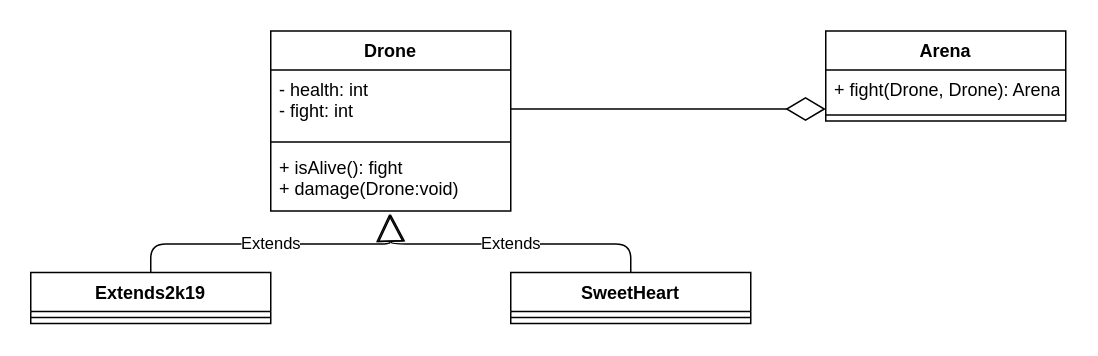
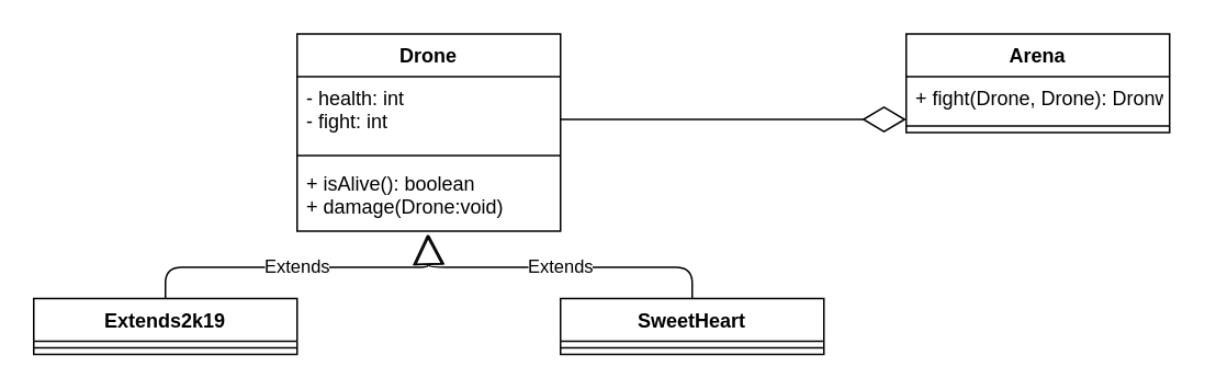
- <mxCell id="13" value="+ fight(Drone, Drone): Arena" style="text;strokeColor=none;fillColor=none;align=left;verticalAlign=top;spacingLeft=4;spacingRight=4;overflow=hidden;rotatable=0;points=[[0,0.5],[1,0.5]];portConstraint=eastwest;" vertex="1" parent="12"><mxGeometry y="26" width="160" height="26" as="geometry" /></mxCell>
+ <mxCell id="13" value="+ fight(Drone, Drone): Dronw" style="text;strokeColor=none;fillColor=none;align=left;verticalAlign=top;spacingLeft=4;spacingRight=4;overflow=hidden;rotatable=0;points=[[0,0.5],[1,0.5]];portConstraint=eastwest;" vertex="1" parent="12"><mxGeometry y="26" width="160" height="26" as="geometry" /></mxCell>
- <mxCell id="5" value="+ isAlive(): fight&#10;+ damage(Drone:void)&#10;" style="text;strokeColor=none;fillColor=none;align=left;verticalAlign=top;spacingLeft=4;spacingRight=4;overflow=hidden;rotatable=0;points=[[0,0.5],[1,0.5]];portConstraint=eastwest;" vertex="1" parent="2"><mxGeometry y="78" width="160" height="42" as="geometry" /></mxCell>
+ <mxCell id="5" value="+ isAlive(): boolean&#10;+ damage(Drone:void)&#10;" style="text;strokeColor=none;fillColor=none;align=left;verticalAlign=top;spacingLeft=4;spacingRight=4;overflow=hidden;rotatable=0;points=[[0,0.5],[1,0.5]];portConstraint=eastwest;" vertex="1" parent="2"><mxGeometry y="78" width="160" height="42" as="geometry" /></mxCell>
